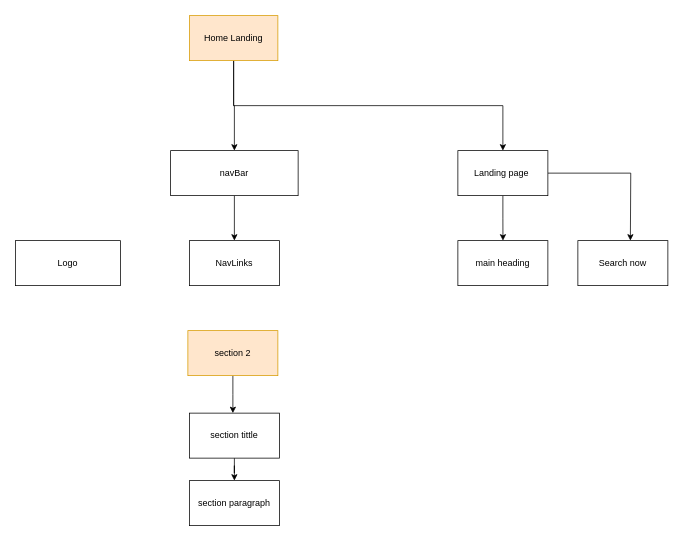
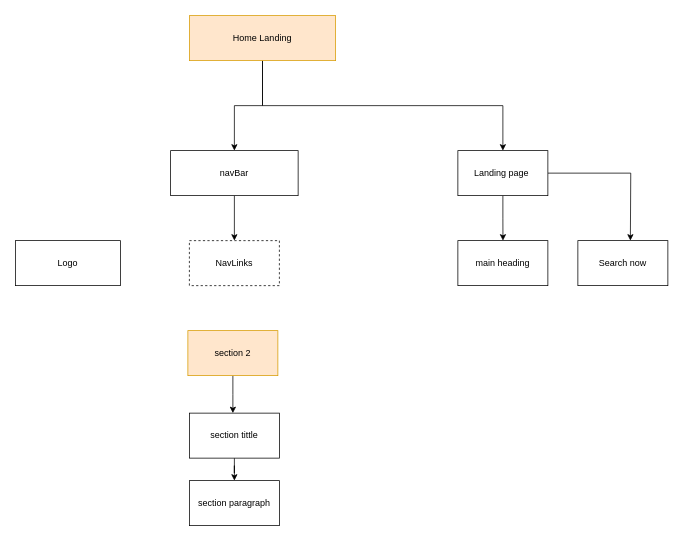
- <mxCell id="8" value="Home Landing&lt;br&gt;" style="rounded=0;whiteSpace=wrap;html=1;fillColor=#ffe6cc;strokeColor=#d79b00;" vertex="1" parent="1"><mxGeometry x="252" y="20" width="118" height="60" as="geometry" /></mxCell>
+ <mxCell id="8" value="Home Landing&lt;br&gt;" style="rounded=0;whiteSpace=wrap;html=1;fillColor=#ffe6cc;strokeColor=#d79b00;" vertex="1" parent="1"><mxGeometry x="252" y="20" width="195" height="60" as="geometry" /></mxCell>
- <mxCell id="5" value="NavLinks" style="whiteSpace=wrap;html=1;rounded=0;" vertex="1" parent="1"><mxGeometry x="252" y="320" width="120" height="60" as="geometry" /></mxCell>
+ <mxCell id="5" value="NavLinks" style="whiteSpace=wrap;html=1;rounded=0;dashed=1;" vertex="1" parent="1"><mxGeometry x="252" y="320" width="120" height="60" as="geometry" /></mxCell>
